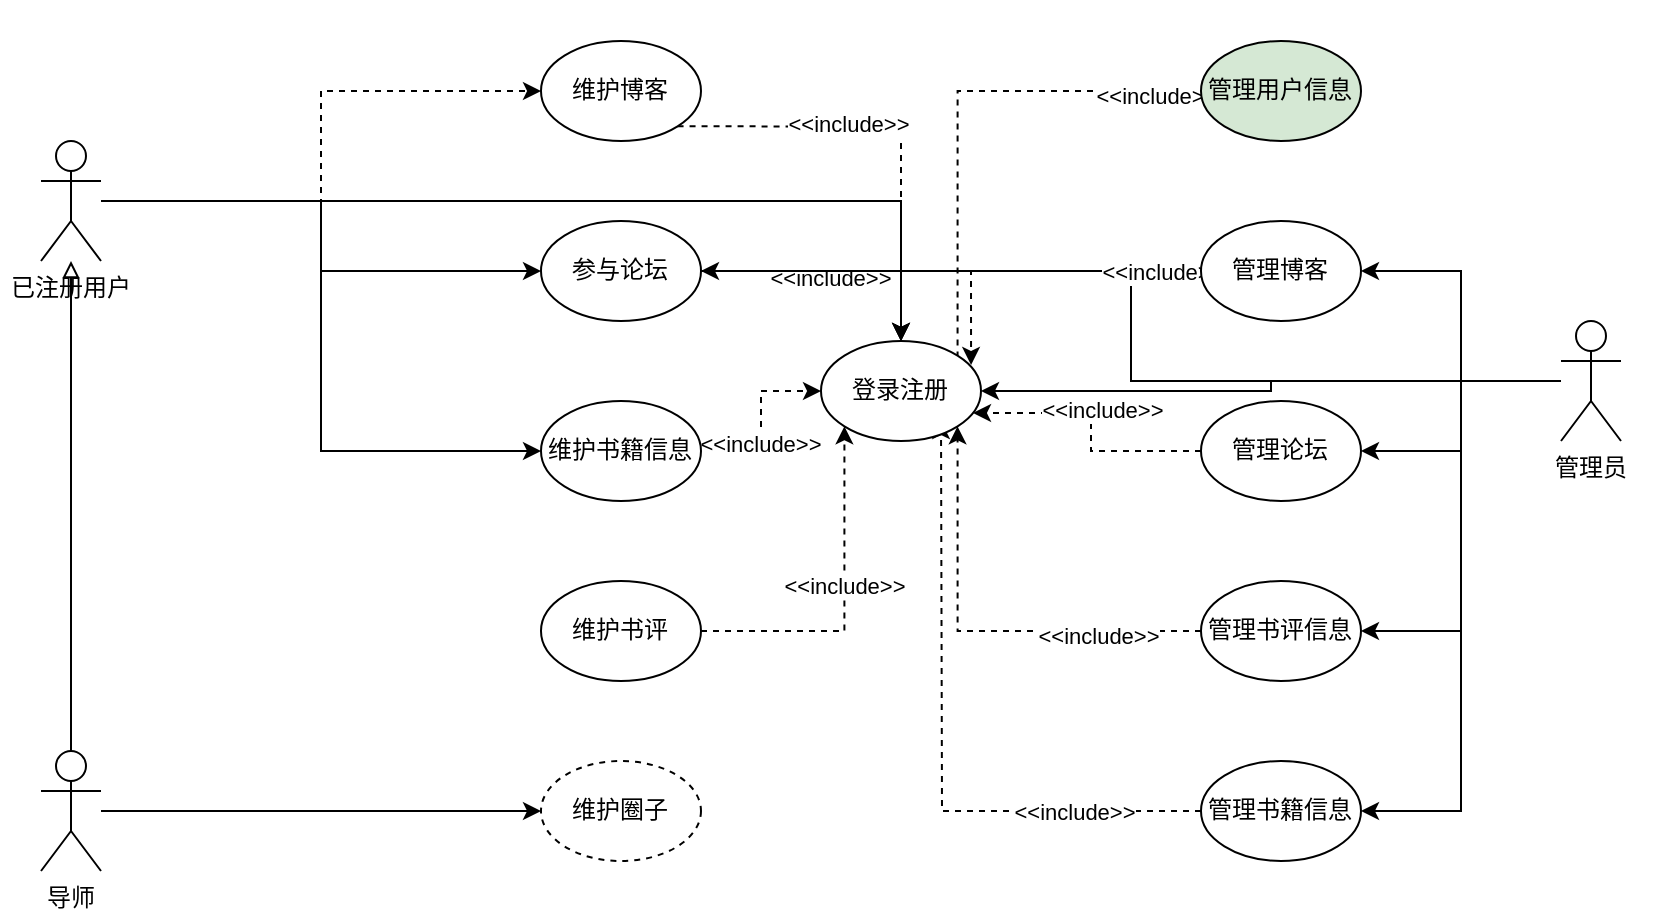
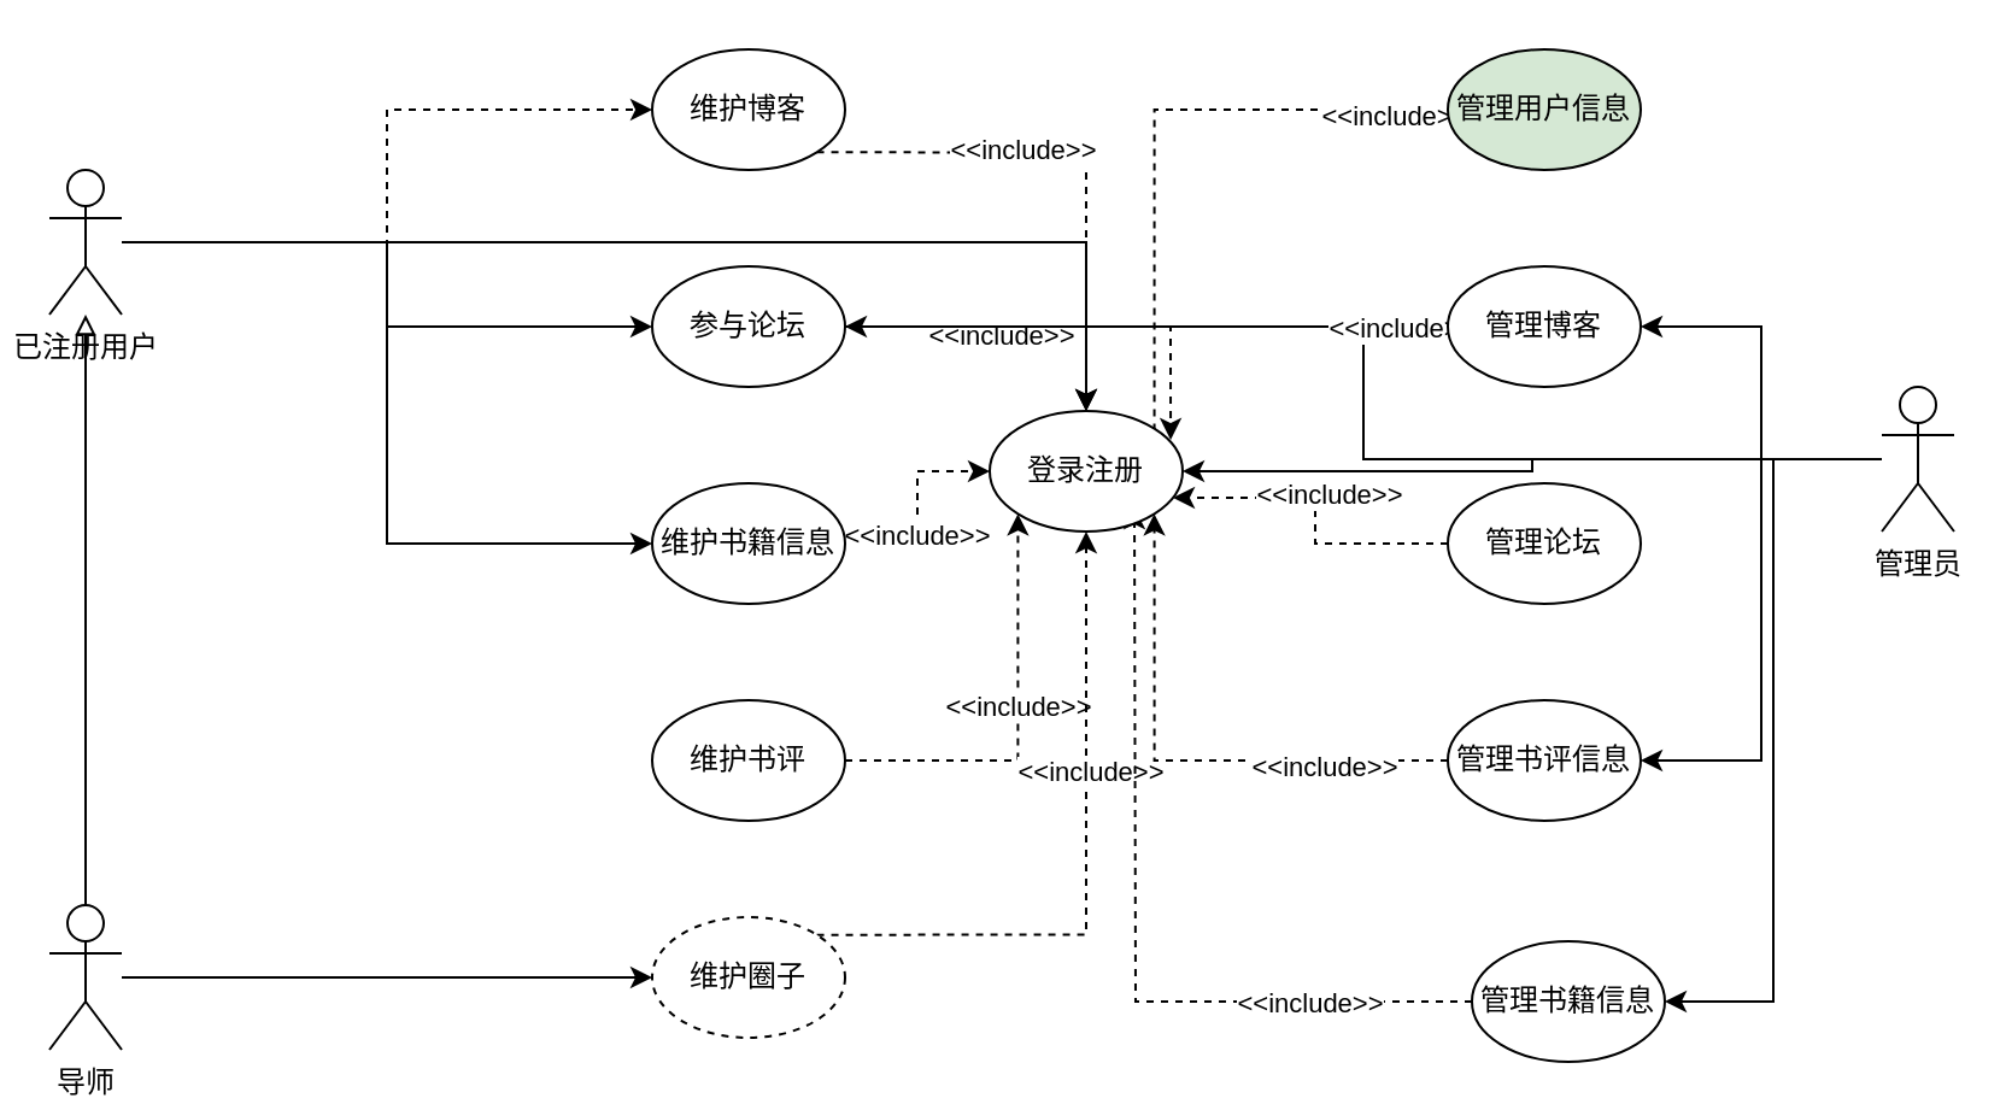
- <mxCell id="27" style="edgeStyle=orthogonalEdgeStyle;rounded=0;orthogonalLoop=1;jettySize=auto;html=1;entryX=1;entryY=0.5;entryDx=0;entryDy=0;startArrow=none;startFill=0;endArrow=classic;endFill=1;" parent="1" source="31" target="37" edge="1"><mxGeometry relative="1" as="geometry" /></mxCell>
+ <mxCell id="22" style="edgeStyle=orthogonalEdgeStyle;rounded=0;orthogonalLoop=1;jettySize=auto;html=1;startArrow=none;startFill=0;endArrow=classic;endFill=1;exitX=1;exitY=0;exitDx=0;exitDy=0;dashed=1;" parent="1" source="24" target="47" edge="1"><mxGeometry relative="1" as="geometry" /></mxCell>
+ <mxCell id="23" value="&amp;lt;&amp;lt;include&amp;gt;&amp;gt;" style="edgeLabel;html=1;align=center;verticalAlign=middle;resizable=0;points=[];" parent="22" vertex="1" connectable="0"><mxGeometry x="0.29" y="-1" relative="1" as="geometry"><mxPoint as="offset" /></mxGeometry></mxCell>
- <mxCell id="46" value="管理书籍信息" style="ellipse;whiteSpace=wrap;html=1;" parent="1" vertex="1"><mxGeometry x="600" y="380" width="80" height="50" as="geometry" /></mxCell>
+ <mxCell id="46" value="管理书籍信息" style="ellipse;whiteSpace=wrap;html=1;" parent="1" vertex="1"><mxGeometry x="610" y="390" width="80" height="50" as="geometry" /></mxCell>
